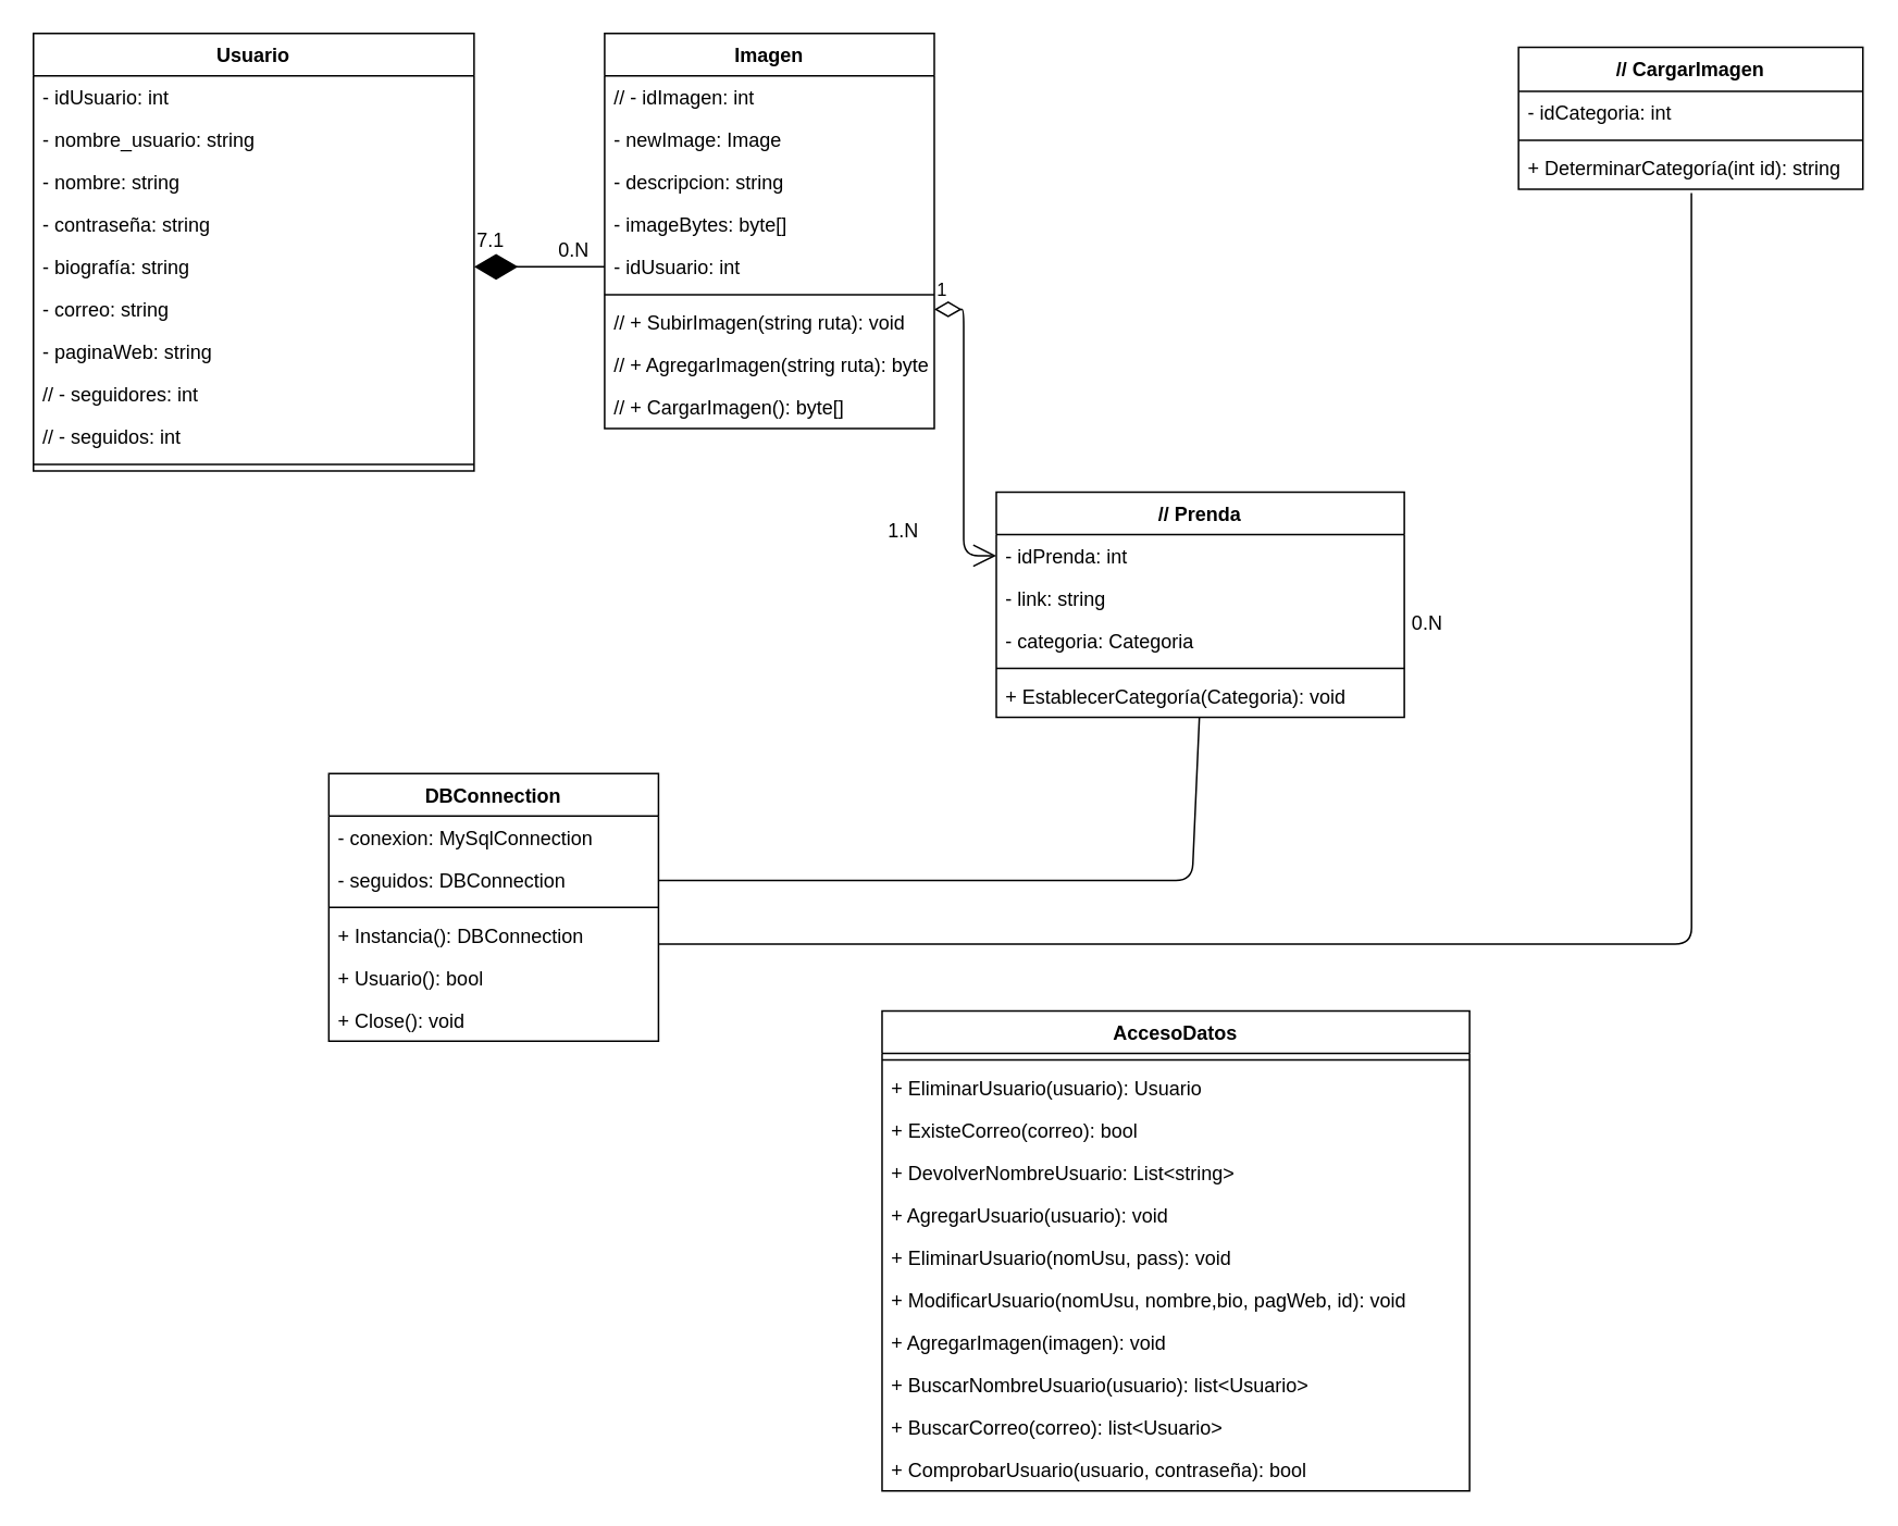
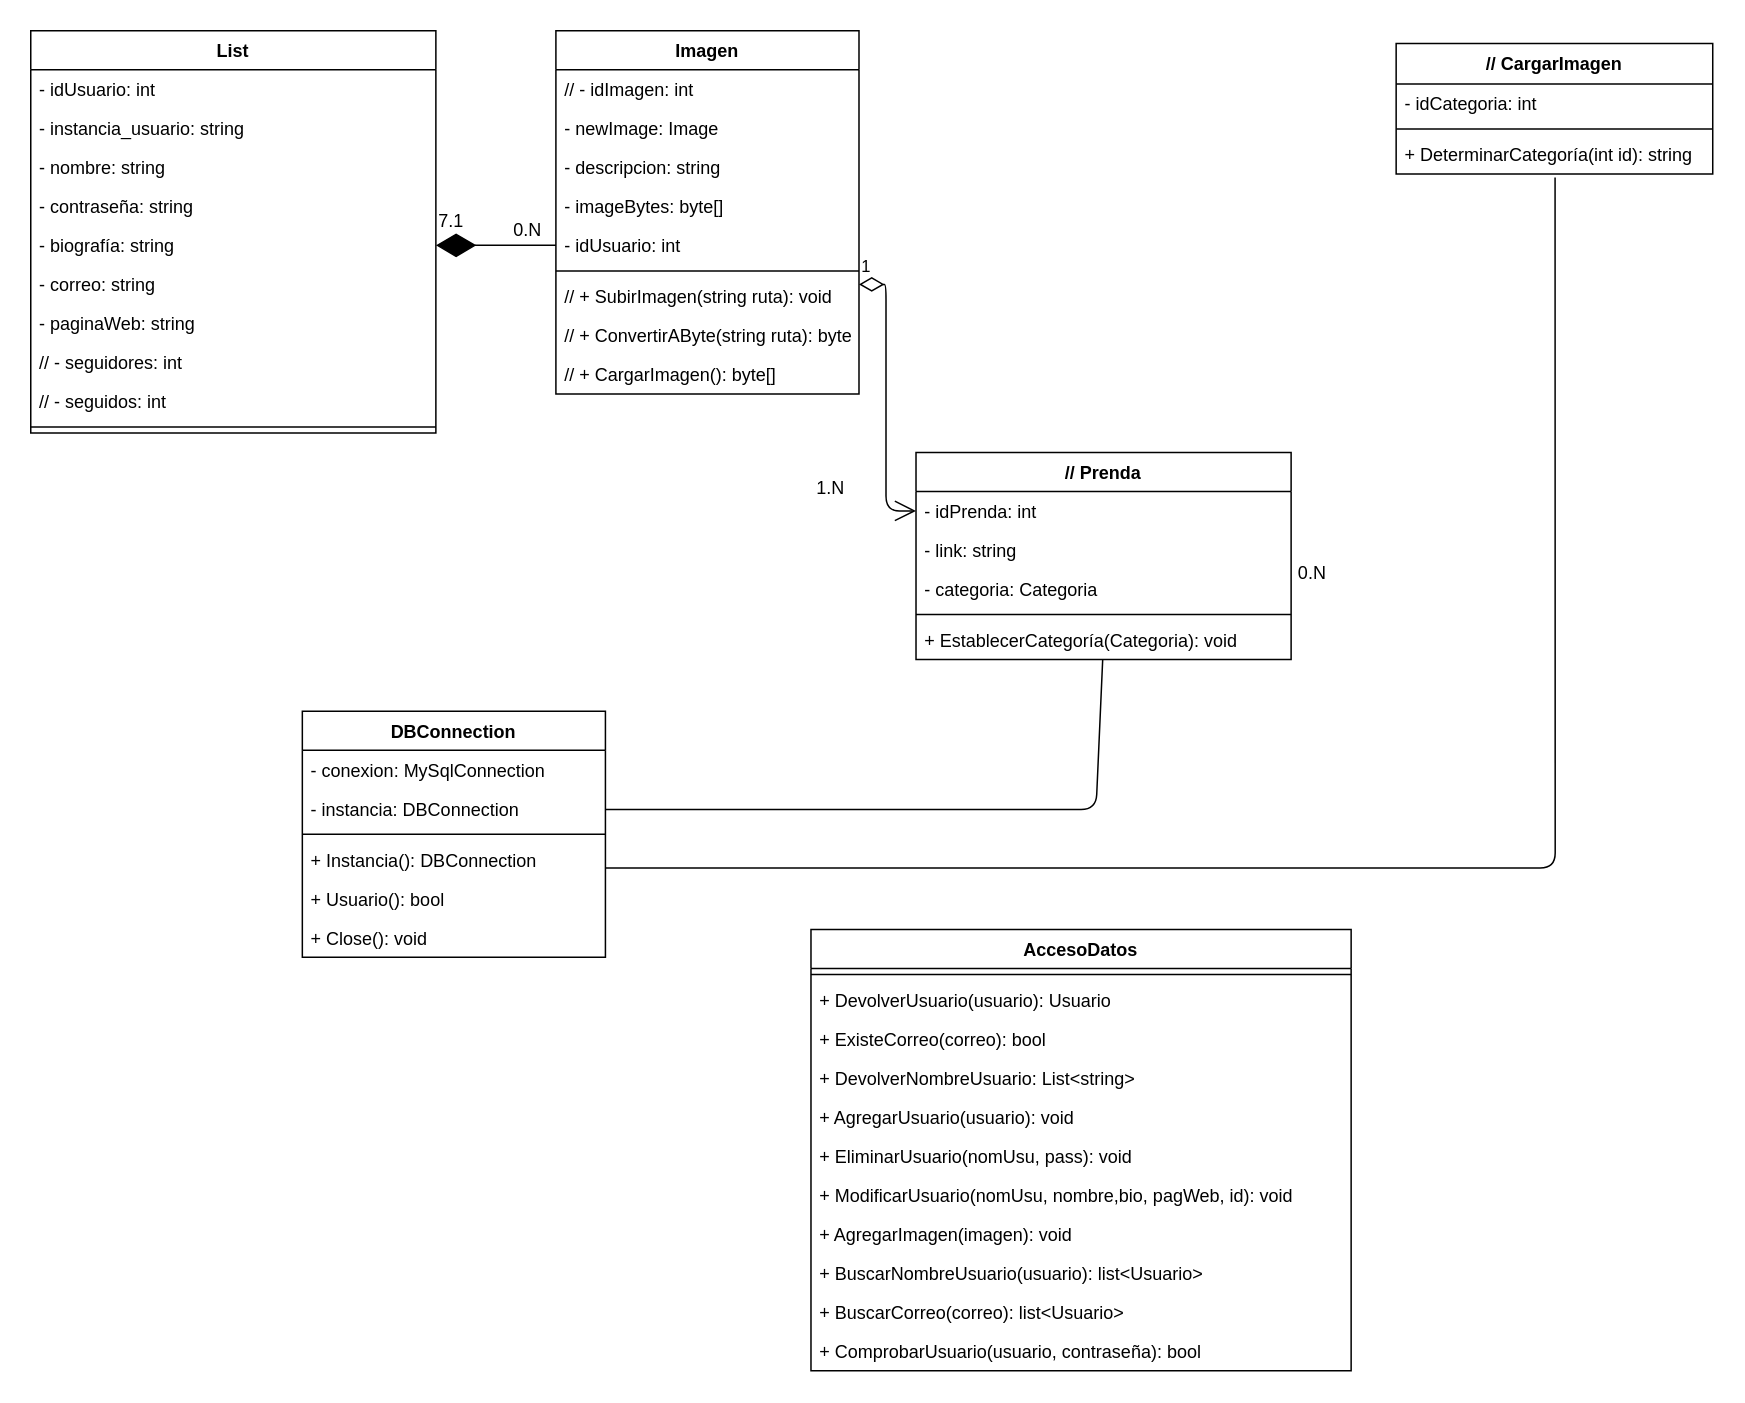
- <mxCell id="2" value="Usuario" style="swimlane;fontStyle=1;align=center;verticalAlign=top;childLayout=stackLayout;horizontal=1;startSize=26;horizontalStack=0;resizeParent=1;resizeParentMax=0;resizeLast=0;collapsible=1;marginBottom=0;" parent="1" vertex="1"><mxGeometry x="20" y="20" width="270" height="268" as="geometry" /></mxCell>
+ <mxCell id="2" value="List" style="swimlane;fontStyle=1;align=center;verticalAlign=top;childLayout=stackLayout;horizontal=1;startSize=26;horizontalStack=0;resizeParent=1;resizeParentMax=0;resizeLast=0;collapsible=1;marginBottom=0;" parent="1" vertex="1"><mxGeometry x="20" y="20" width="270" height="268" as="geometry" /></mxCell>
- <mxCell id="4" value="- nombre_usuario: string" style="text;strokeColor=none;fillColor=none;align=left;verticalAlign=top;spacingLeft=4;spacingRight=4;overflow=hidden;rotatable=0;points=[[0,0.5],[1,0.5]];portConstraint=eastwest;" parent="2" vertex="1"><mxGeometry y="52" width="270" height="26" as="geometry" /></mxCell>
+ <mxCell id="4" value="- instancia_usuario: string" style="text;strokeColor=none;fillColor=none;align=left;verticalAlign=top;spacingLeft=4;spacingRight=4;overflow=hidden;rotatable=0;points=[[0,0.5],[1,0.5]];portConstraint=eastwest;" parent="2" vertex="1"><mxGeometry y="52" width="270" height="26" as="geometry" /></mxCell>
- <mxCell id="21" value="// + AgregarImagen(string ruta): byte[]" style="text;strokeColor=none;fillColor=none;align=left;verticalAlign=top;spacingLeft=4;spacingRight=4;overflow=hidden;rotatable=0;points=[[0,0.5],[1,0.5]];portConstraint=eastwest;" parent="13" vertex="1"><mxGeometry y="190" width="202" height="26" as="geometry" /></mxCell>
+ <mxCell id="21" value="// + ConvertirAByte(string ruta): byte[]" style="text;strokeColor=none;fillColor=none;align=left;verticalAlign=top;spacingLeft=4;spacingRight=4;overflow=hidden;rotatable=0;points=[[0,0.5],[1,0.5]];portConstraint=eastwest;" parent="13" vertex="1"><mxGeometry y="190" width="202" height="26" as="geometry" /></mxCell>
- <mxCell id="35" value="- seguidos: DBConnection" style="text;strokeColor=none;fillColor=none;align=left;verticalAlign=top;spacingLeft=4;spacingRight=4;overflow=hidden;rotatable=0;points=[[0,0.5],[1,0.5]];portConstraint=eastwest;" vertex="1" parent="33"><mxGeometry y="52" width="202" height="26" as="geometry" /></mxCell>
+ <mxCell id="35" value="- instancia: DBConnection" style="text;strokeColor=none;fillColor=none;align=left;verticalAlign=top;spacingLeft=4;spacingRight=4;overflow=hidden;rotatable=0;points=[[0,0.5],[1,0.5]];portConstraint=eastwest;" vertex="1" parent="33"><mxGeometry y="52" width="202" height="26" as="geometry" /></mxCell>
- <mxCell id="50" value="+ EliminarUsuario(usuario): Usuario" style="text;strokeColor=none;fillColor=none;align=left;verticalAlign=top;spacingLeft=4;spacingRight=4;overflow=hidden;rotatable=0;points=[[0,0.5],[1,0.5]];portConstraint=eastwest;" parent="48" vertex="1"><mxGeometry y="34" width="360" height="26" as="geometry" /></mxCell>
+ <mxCell id="50" value="+ DevolverUsuario(usuario): Usuario" style="text;strokeColor=none;fillColor=none;align=left;verticalAlign=top;spacingLeft=4;spacingRight=4;overflow=hidden;rotatable=0;points=[[0,0.5],[1,0.5]];portConstraint=eastwest;" parent="48" vertex="1"><mxGeometry y="34" width="360" height="26" as="geometry" /></mxCell>
